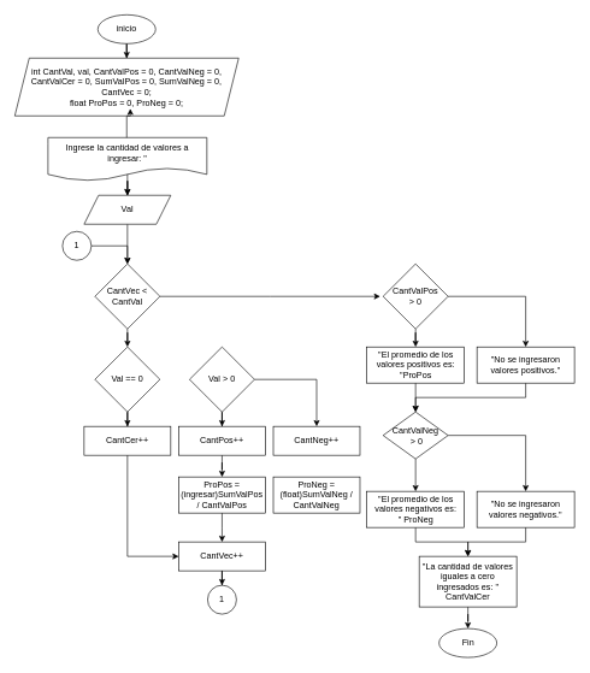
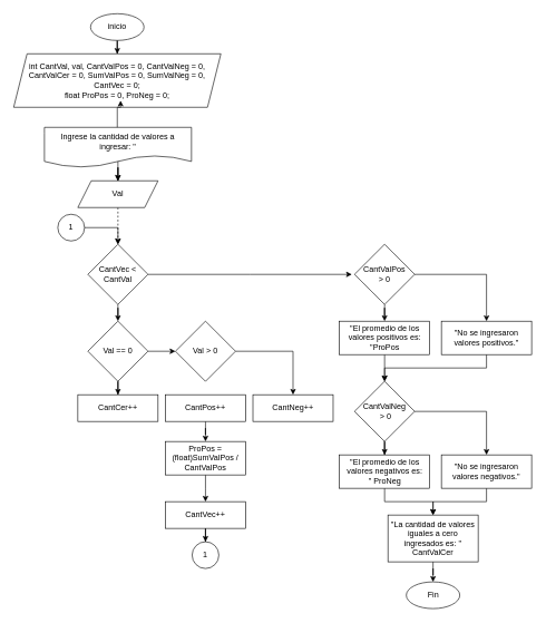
- <mxCell id="15" value="" style="edgeStyle=orthogonalEdgeStyle;rounded=0;orthogonalLoop=1;jettySize=auto;html=1;entryX=0.5;entryY=0;entryDx=0;entryDy=0;" parent="1" source="16" target="8" edge="1"><mxGeometry relative="1" as="geometry"><mxPoint x="177" y="360" as="targetPoint" /></mxGeometry></mxCell>
+ <mxCell id="15" value="" style="edgeStyle=orthogonalEdgeStyle;rounded=0;orthogonalLoop=1;jettySize=auto;html=1;entryX=0.5;entryY=0;entryDx=0;entryDy=0;dashed=1;" parent="1" source="16" target="8" edge="1"><mxGeometry relative="1" as="geometry"><mxPoint x="177" y="360" as="targetPoint" /></mxGeometry></mxCell>
+ <mxCell id="24" value="" style="edgeStyle=orthogonalEdgeStyle;rounded=0;orthogonalLoop=1;jettySize=auto;html=1;" edge="1" parent="1" source="25" target="19"><mxGeometry relative="1" as="geometry" /></mxCell>
- <mxCell id="17" value="" style="edgeStyle=orthogonalEdgeStyle;rounded=0;orthogonalLoop=1;jettySize=auto;html=1;" edge="1" parent="1" source="19" target="21"><mxGeometry relative="1" as="geometry" /></mxCell>
- <mxCell id="42" value="CantValNeg&lt;br&gt;&amp;nbsp;&amp;gt; 0" style="rhombus;whiteSpace=wrap;html=1;" vertex="1" parent="1"><mxGeometry x="530" y="570" width="90" height="65" as="geometry" /></mxCell>
+ <mxCell id="42" value="CantValNeg&lt;br&gt;&amp;nbsp;&amp;gt; 0" style="rhombus;whiteSpace=wrap;html=1;" vertex="1" parent="1"><mxGeometry x="530" y="570" width="90" height="90" as="geometry" /></mxCell>
- <mxCell id="10" value="ProPos = (ingresar)SumValPos / CantValPos" style="rounded=0;whiteSpace=wrap;html=1;" parent="1" vertex="1"><mxGeometry x="247" y="660" width="120" height="50" as="geometry" /></mxCell>
+ <mxCell id="10" value="ProPos = (float)SumValPos / CantValPos" style="rounded=0;whiteSpace=wrap;html=1;" parent="1" vertex="1"><mxGeometry x="247" y="660" width="120" height="50" as="geometry" /></mxCell>
- <mxCell id="29" value="ProNeg = (float)SumValNeg / CantValNeg" style="rounded=0;whiteSpace=wrap;html=1;" vertex="1" parent="1"><mxGeometry x="378" y="660" width="120" height="50" as="geometry" /></mxCell>
- <mxCell id="26" value="" style="edgeStyle=orthogonalEdgeStyle;rounded=0;orthogonalLoop=1;jettySize=auto;html=1;entryX=0;entryY=0.5;entryDx=0;entryDy=0;" edge="1" parent="1" source="27" target="32"><mxGeometry relative="1" as="geometry"><mxPoint x="287" y="770" as="targetPoint" /><Array as="points"><mxPoint x="176" y="770" /></Array></mxGeometry></mxCell>
